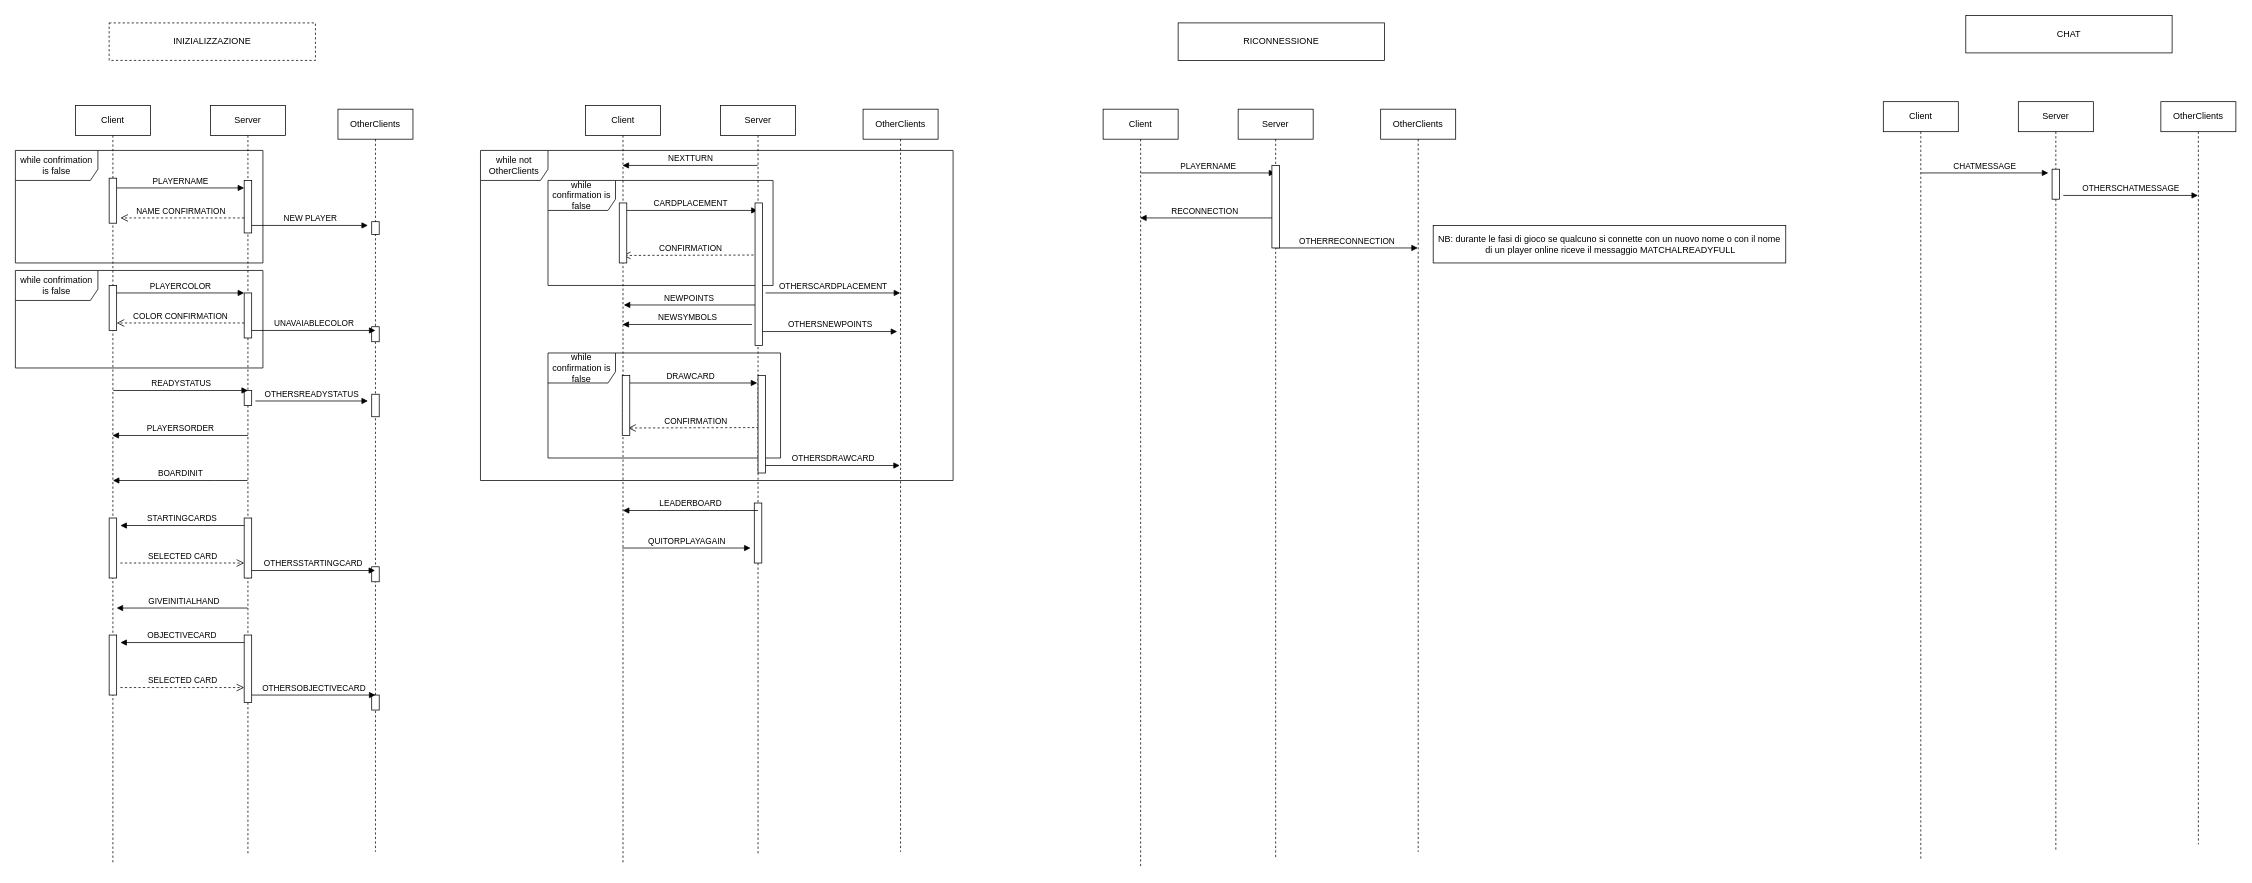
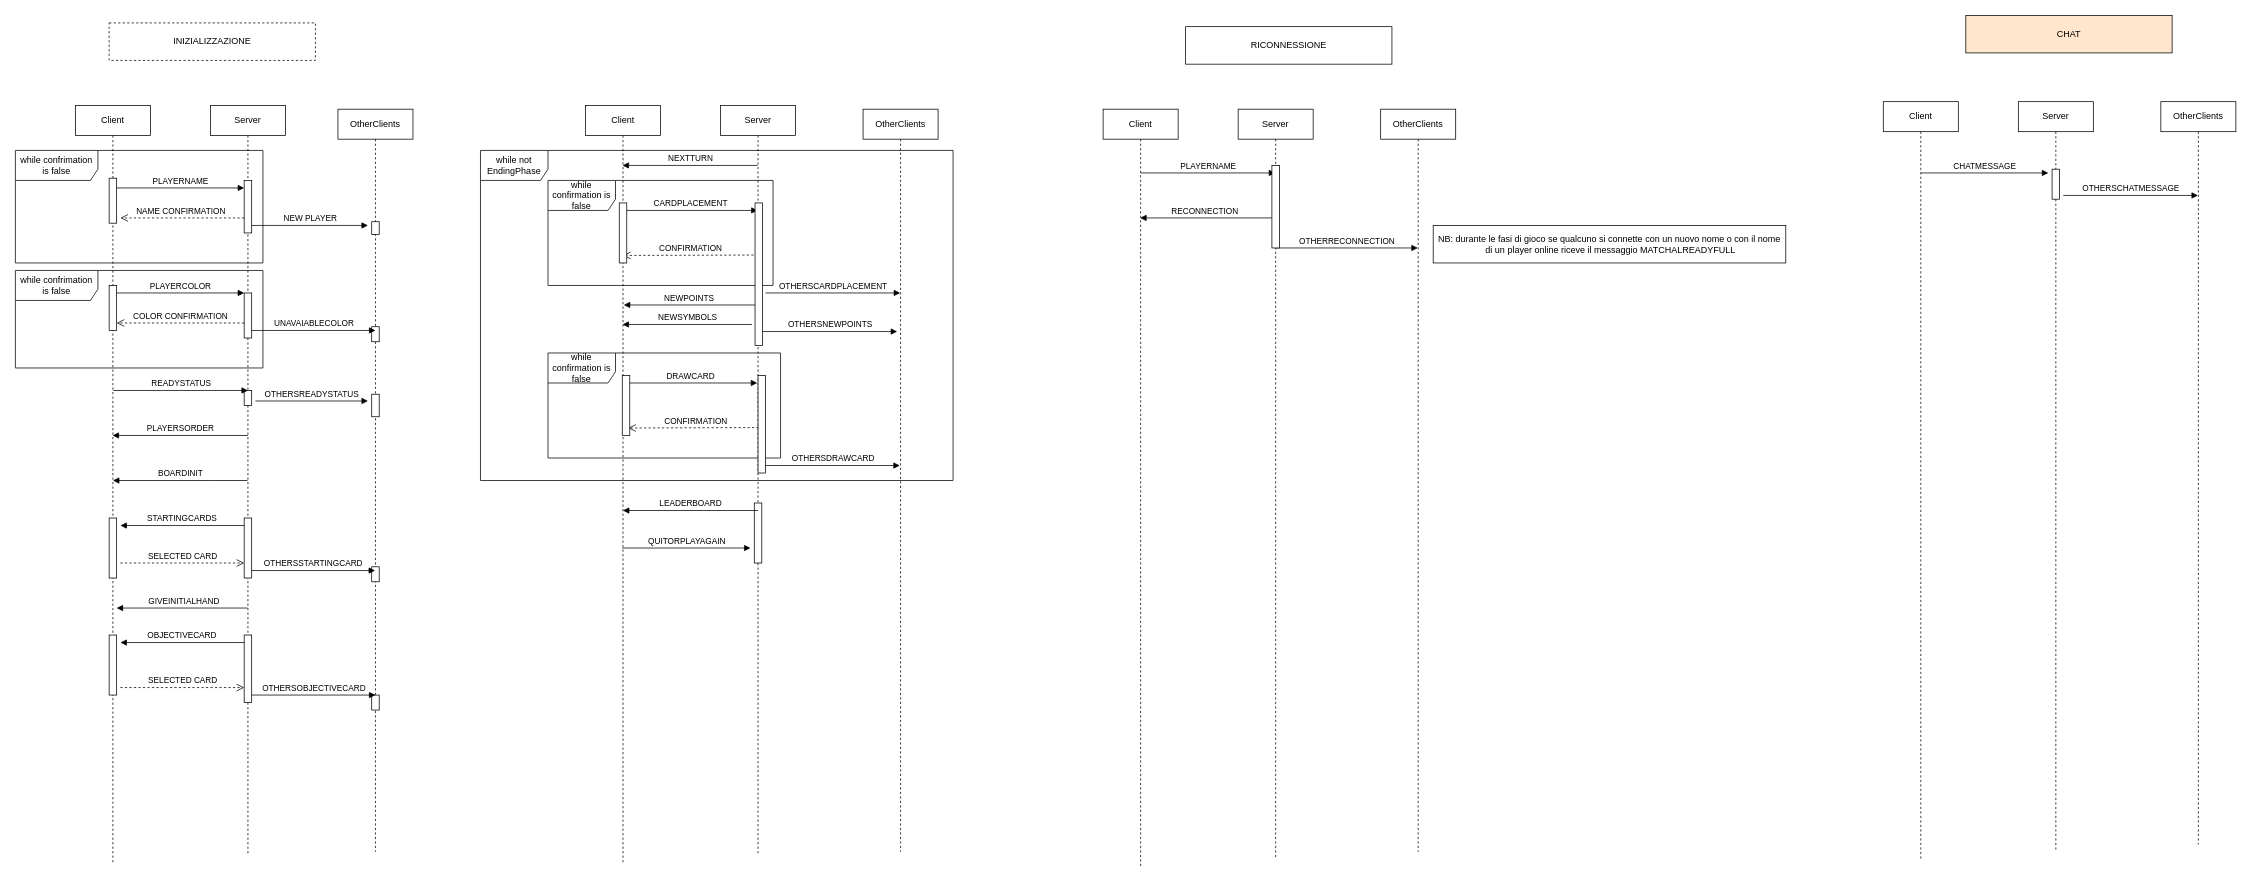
- <mxCell id="76" value="CHAT" style="html=1;whiteSpace=wrap;" parent="1" vertex="1"><mxGeometry x="2620" y="20" width="275" height="50" as="geometry" /></mxCell>
+ <mxCell id="76" value="CHAT" style="html=1;whiteSpace=wrap;fillColor=#ffe6cc;" parent="1" vertex="1"><mxGeometry x="2620" y="20" width="275" height="50" as="geometry" /></mxCell>
- <mxCell id="75" value="RICONNESSIONE" style="html=1;whiteSpace=wrap;" parent="1" vertex="1"><mxGeometry x="1570" y="30" width="275" height="50" as="geometry" /></mxCell>
+ <mxCell id="75" value="RICONNESSIONE" style="html=1;whiteSpace=wrap;" parent="1" vertex="1"><mxGeometry x="1580" y="35" width="275" height="50" as="geometry" /></mxCell>
- <mxCell id="55" value="while not OtherClients" style="shape=umlFrame;whiteSpace=wrap;html=1;pointerEvents=0;width=90;height=40;" parent="1" vertex="1"><mxGeometry x="640" y="200" width="630" height="440" as="geometry" /></mxCell>
+ <mxCell id="55" value="while not EndingPhase" style="shape=umlFrame;whiteSpace=wrap;html=1;pointerEvents=0;width=90;height=40;" parent="1" vertex="1"><mxGeometry x="640" y="200" width="630" height="440" as="geometry" /></mxCell>
